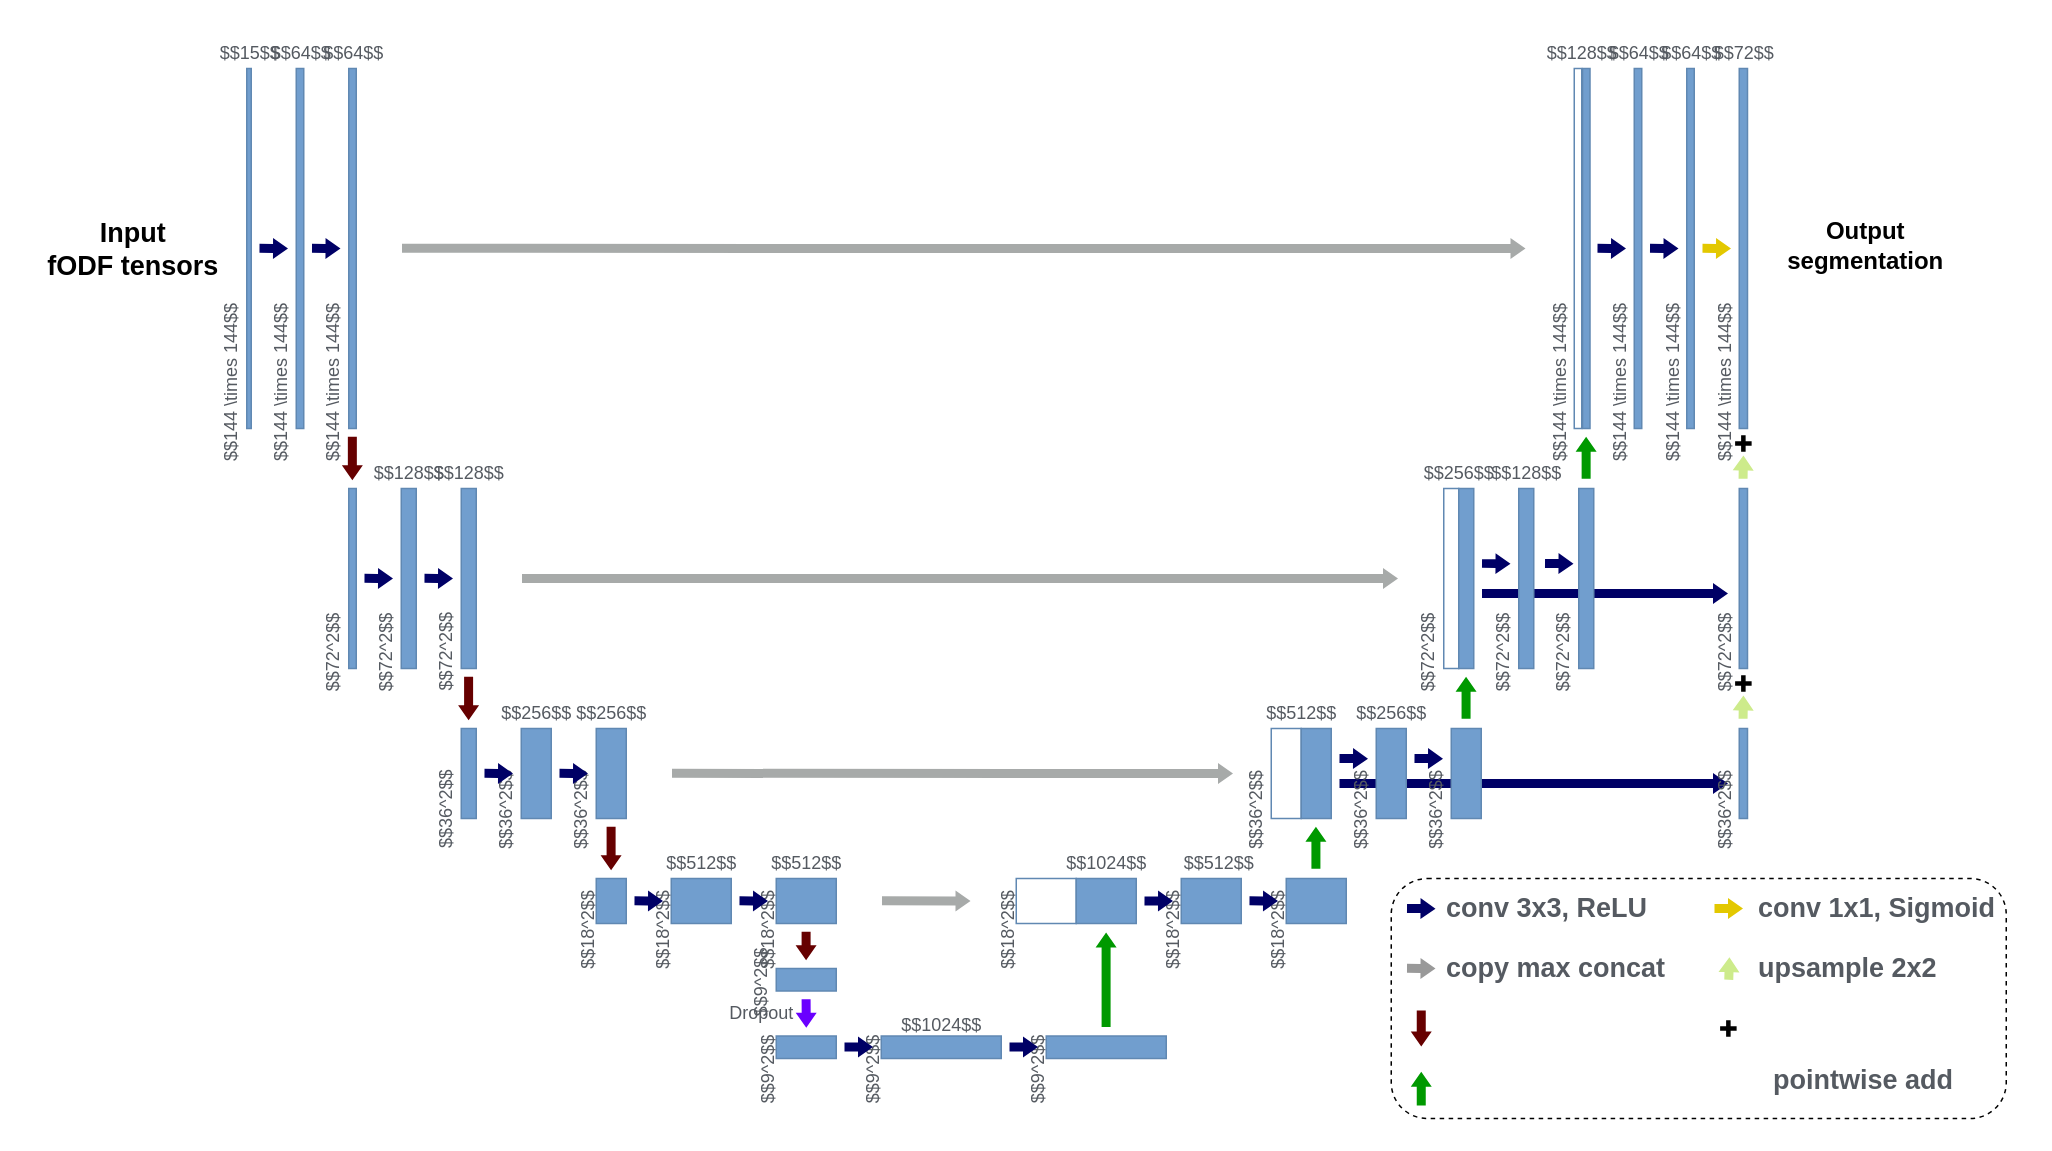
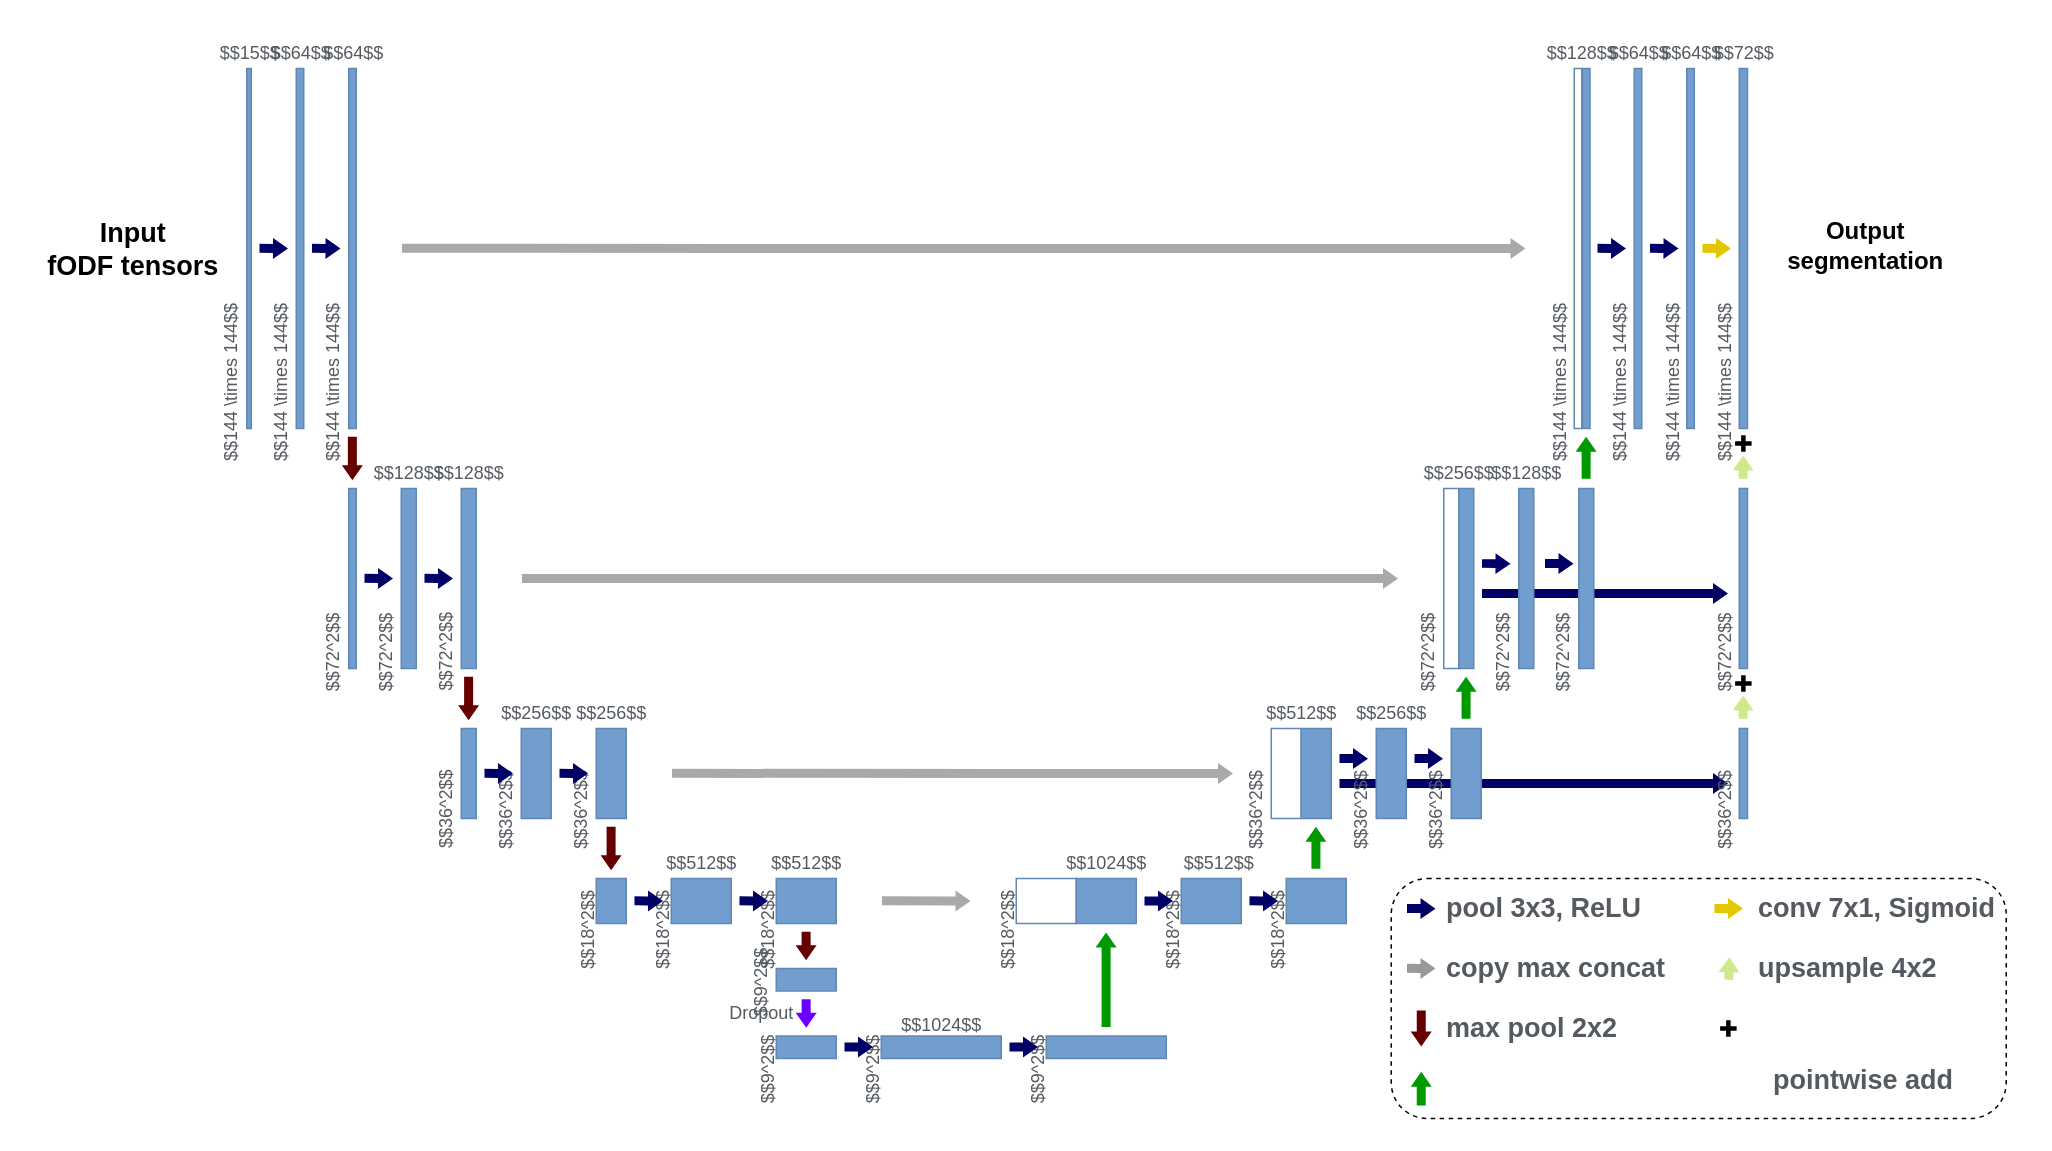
- <mxCell id="94" value="&lt;font style=&quot;font-size: 18px;&quot;&gt;&lt;b style=&quot;font-size: 18px;&quot;&gt;conv 3x3, ReLU&lt;/b&gt;&lt;/font&gt;" style="text;html=1;align=left;verticalAlign=middle;resizable=0;points=[];autosize=1;strokeColor=none;fillColor=none;fontFamily=Helvetica;fontColor=#555A61;fontSize=18;" parent="1" vertex="1"><mxGeometry x="962" y="585" width="155" height="40" as="geometry" /></mxCell>
+ <mxCell id="94" value="&lt;font style=&quot;font-size: 18px;&quot;&gt;&lt;b style=&quot;font-size: 18px;&quot;&gt;pool 3x3, ReLU&lt;/b&gt;&lt;/font&gt;" style="text;html=1;align=left;verticalAlign=middle;resizable=0;points=[];autosize=1;strokeColor=none;fillColor=none;fontFamily=Helvetica;fontColor=#555A61;fontSize=18;" parent="1" vertex="1"><mxGeometry x="962" y="585" width="155" height="40" as="geometry" /></mxCell>
- <mxCell id="97" value="&lt;font style=&quot;font-size: 18px;&quot;&gt;conv 1x1, Sigmoid&lt;br style=&quot;font-size: 18px;&quot;&gt;&lt;/font&gt;" style="text;html=1;align=left;verticalAlign=middle;resizable=0;points=[];autosize=1;strokeColor=none;fillColor=none;fontFamily=Helvetica;fontColor=#555A61;fontSize=18;fontStyle=1" parent="1" vertex="1"><mxGeometry x="1170" y="588" width="176" height="34" as="geometry" /></mxCell>
+ <mxCell id="97" value="&lt;font style=&quot;font-size: 18px;&quot;&gt;conv 7x1, Sigmoid&lt;br style=&quot;font-size: 18px;&quot;&gt;&lt;/font&gt;" style="text;html=1;align=left;verticalAlign=middle;resizable=0;points=[];autosize=1;strokeColor=none;fillColor=none;fontFamily=Helvetica;fontColor=#555A61;fontSize=18;fontStyle=1" parent="1" vertex="1"><mxGeometry x="1170" y="588" width="176" height="34" as="geometry" /></mxCell>
- <mxCell id="138" value="&lt;font style=&quot;font-size: 18px;&quot;&gt;upsample 2x2&lt;br style=&quot;font-size: 18px;&quot;&gt;&lt;/font&gt;" style="text;html=1;align=left;verticalAlign=middle;resizable=0;points=[];autosize=1;strokeColor=none;fillColor=none;fontFamily=Helvetica;fontColor=#555A61;fontSize=18;fontStyle=1" parent="1" vertex="1"><mxGeometry x="1170" y="625" width="140" height="40" as="geometry" /></mxCell>
+ <mxCell id="138" value="&lt;font style=&quot;font-size: 18px;&quot;&gt;upsample 4x2&lt;br style=&quot;font-size: 18px;&quot;&gt;&lt;/font&gt;" style="text;html=1;align=left;verticalAlign=middle;resizable=0;points=[];autosize=1;strokeColor=none;fillColor=none;fontFamily=Helvetica;fontColor=#555A61;fontSize=18;fontStyle=1" parent="1" vertex="1"><mxGeometry x="1170" y="625" width="140" height="40" as="geometry" /></mxCell>
+ <mxCell id="96" value="&lt;font style=&quot;font-size: 18px;&quot;&gt;max pool 2x2&lt;/font&gt;&lt;font style=&quot;font-size: 18px;&quot;&gt;&lt;br style=&quot;font-size: 18px;&quot;&gt;&lt;/font&gt;" style="text;html=1;align=left;verticalAlign=middle;resizable=0;points=[];autosize=1;strokeColor=none;fillColor=none;fontFamily=Helvetica;fontColor=#555A61;fontSize=18;fontStyle=1" parent="1" vertex="1"><mxGeometry x="962" y="665" width="135" height="40" as="geometry" /></mxCell>
